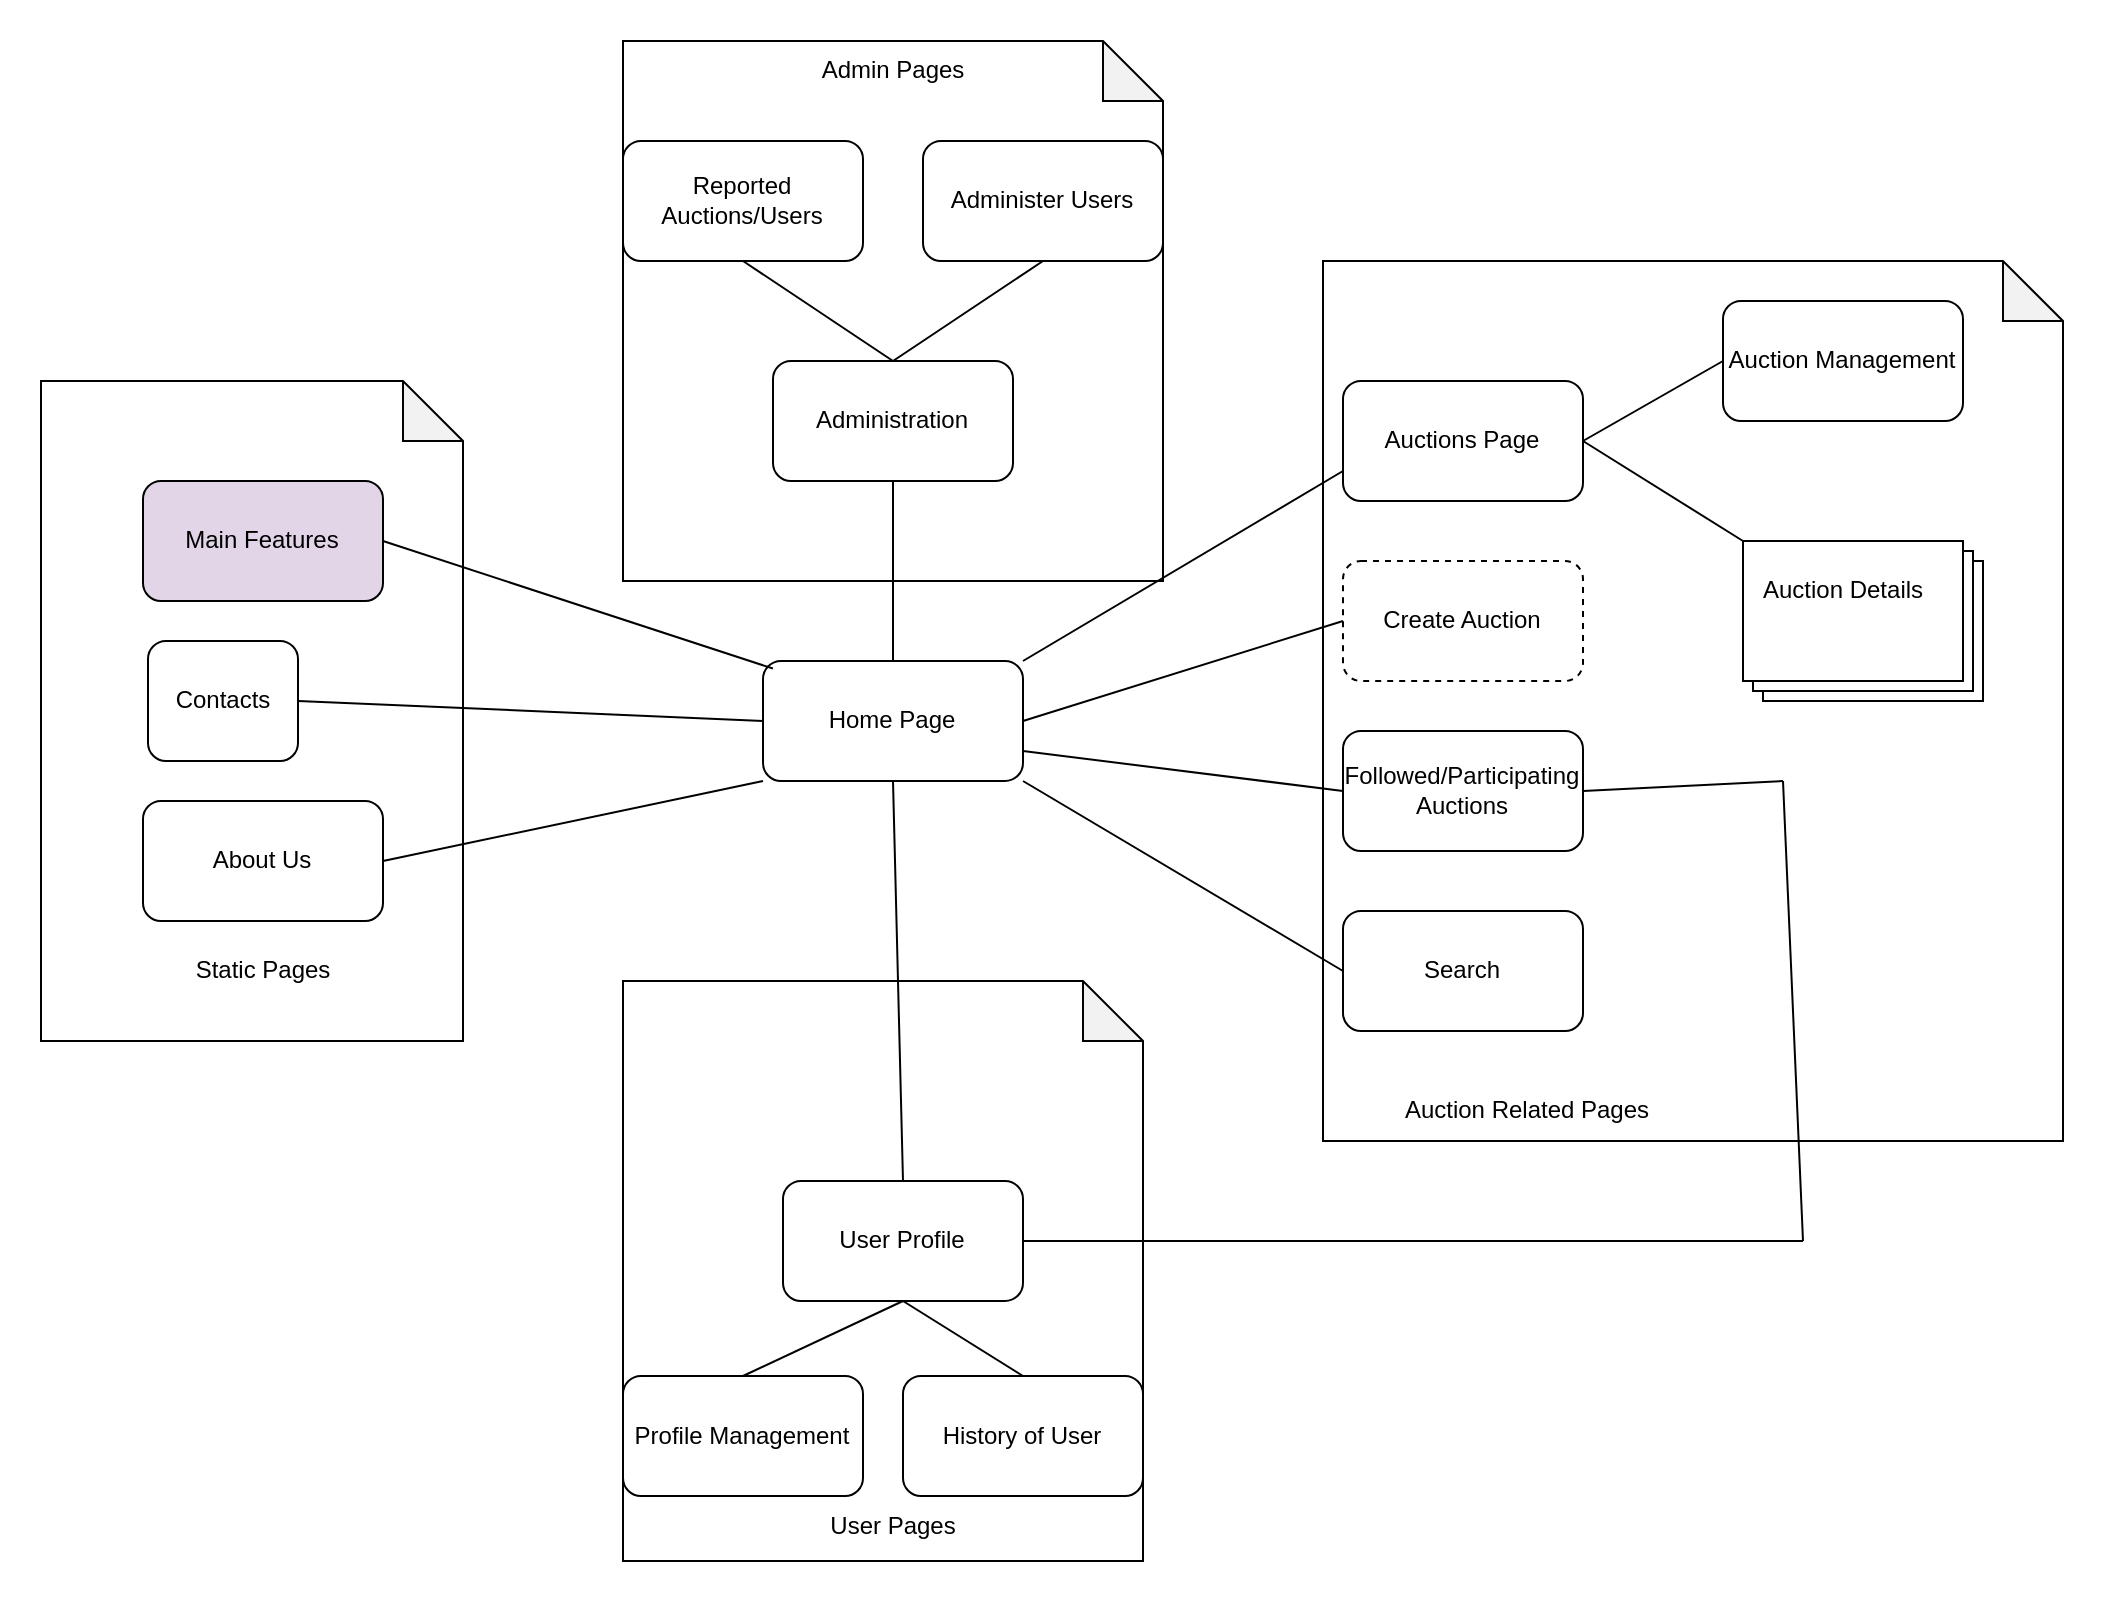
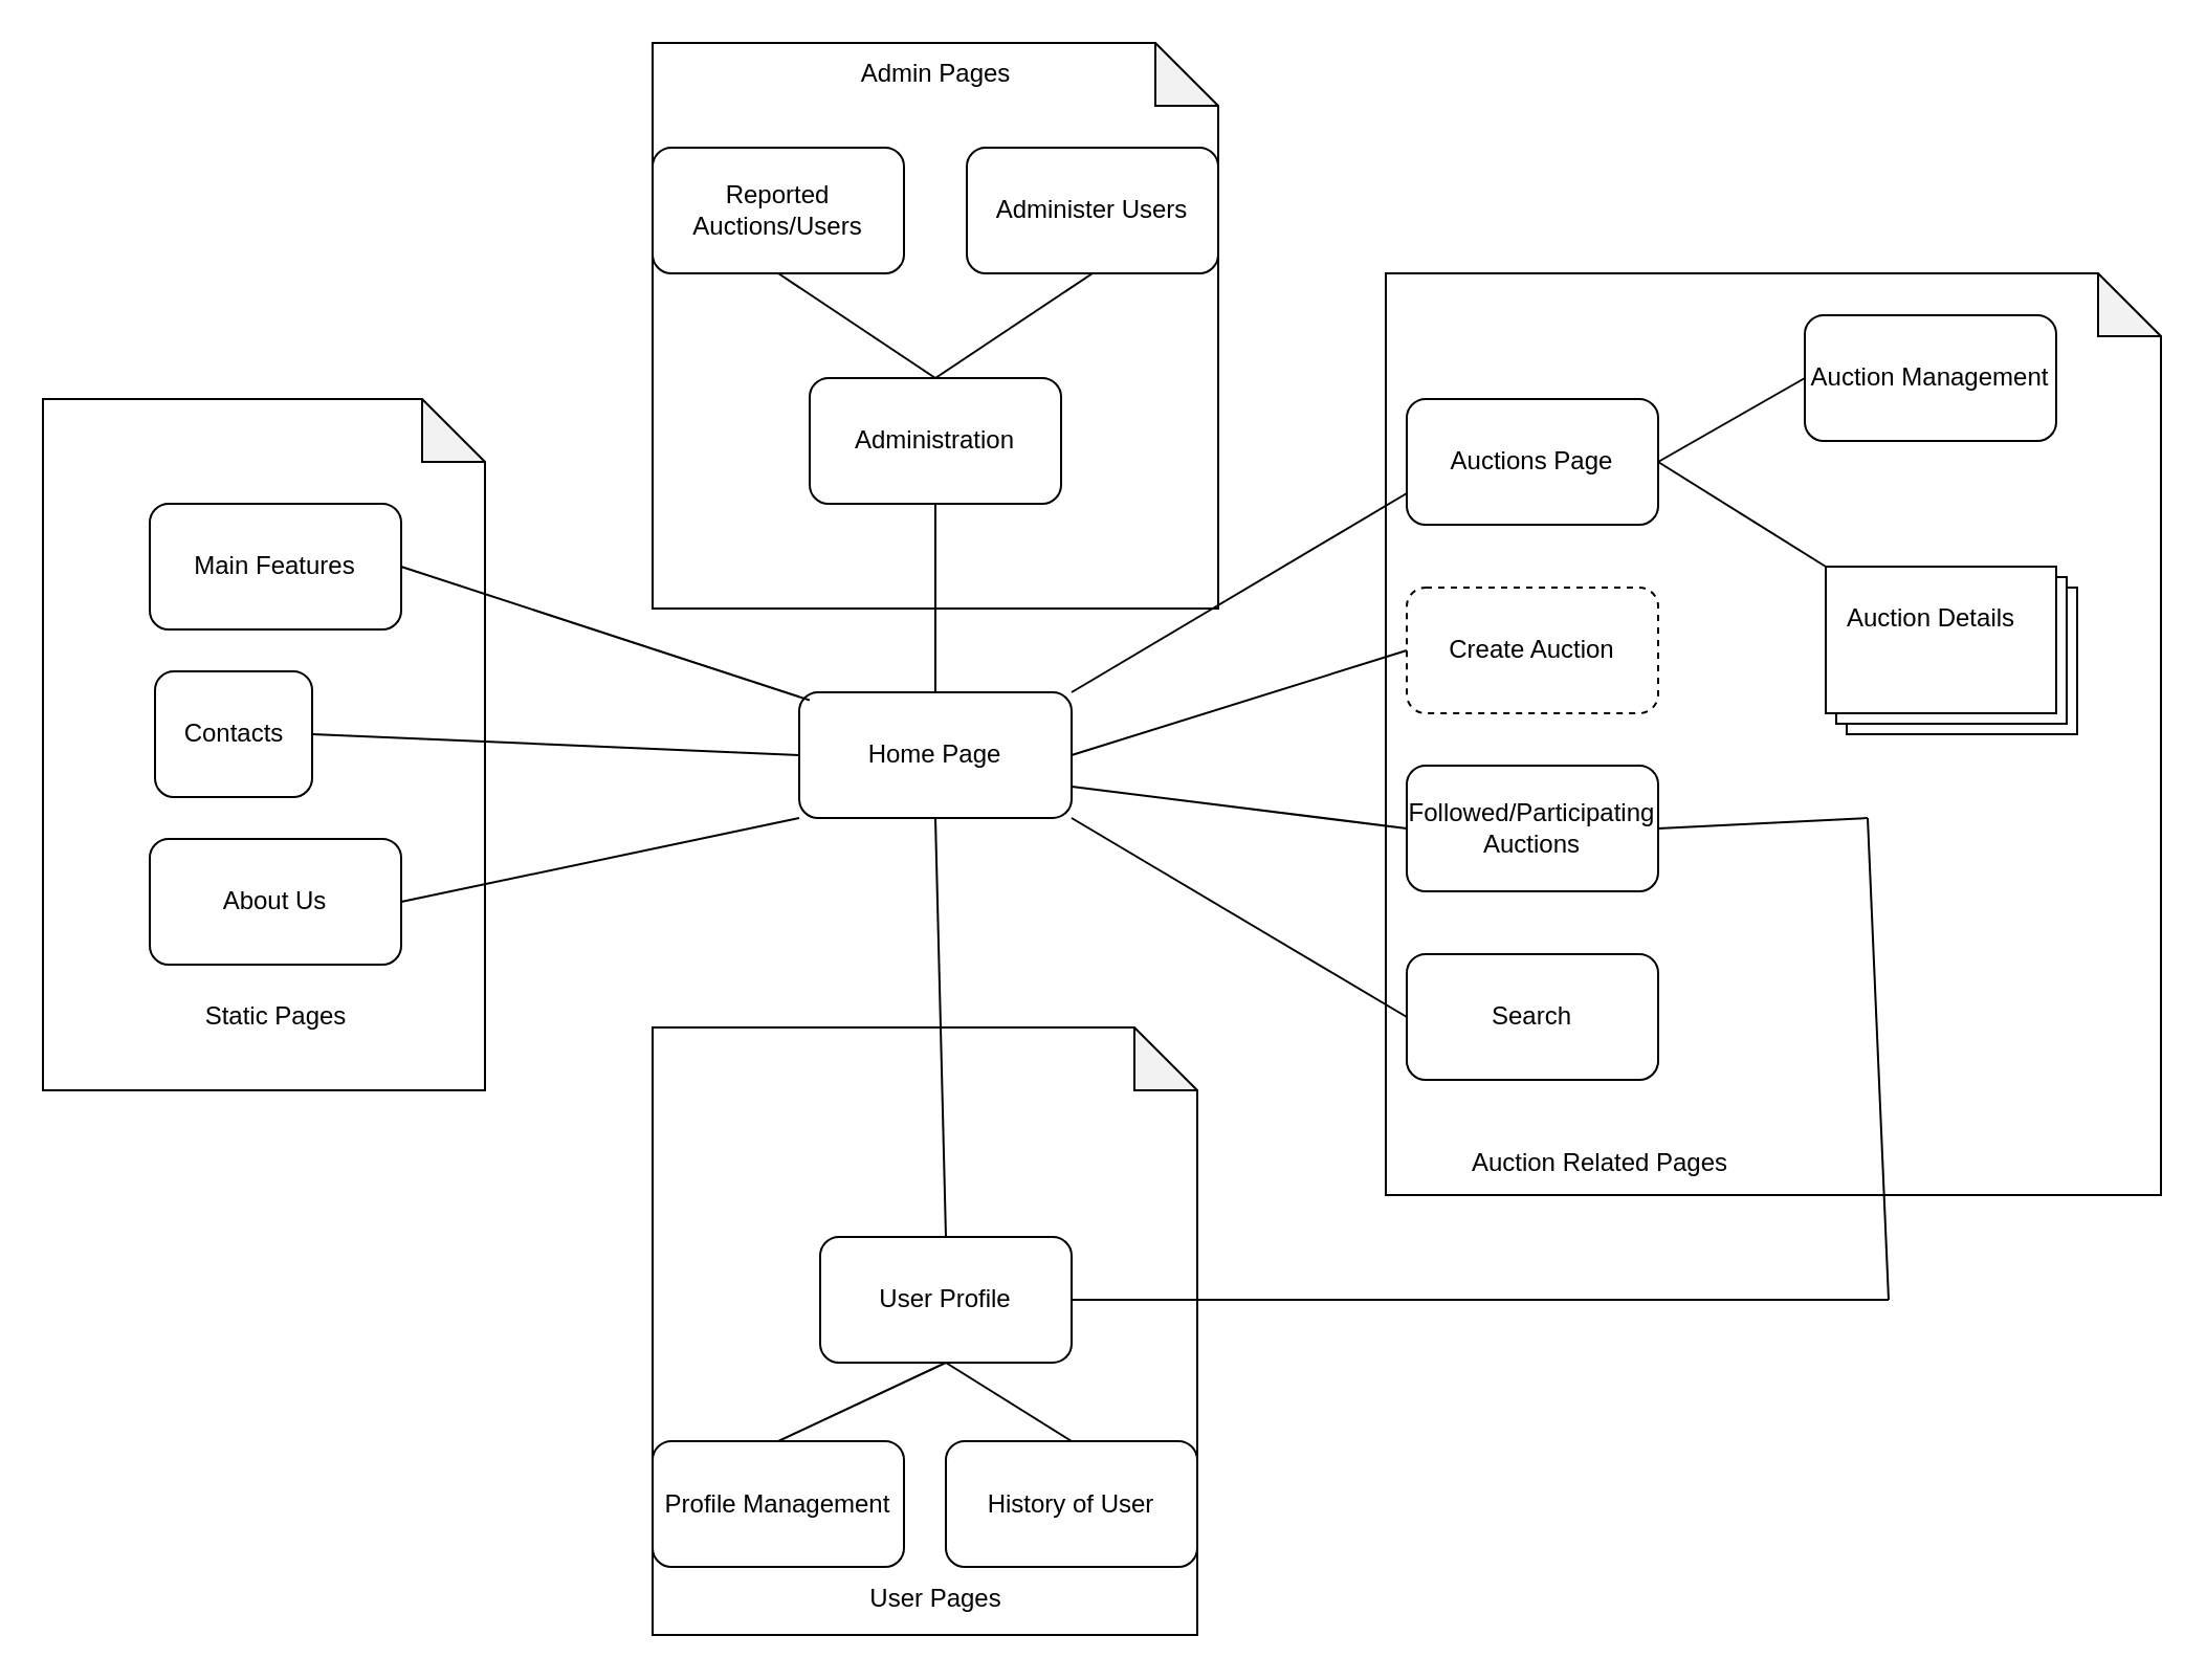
- <mxCell id="7" value="Main Features" style="rounded=1;whiteSpace=wrap;html=1;fillColor=#e1d5e7;" parent="1" vertex="1"><mxGeometry x="71" y="240" width="120" height="60" as="geometry" /></mxCell>
+ <mxCell id="7" value="Main Features" style="rounded=1;whiteSpace=wrap;html=1;" parent="1" vertex="1"><mxGeometry x="71" y="240" width="120" height="60" as="geometry" /></mxCell>
